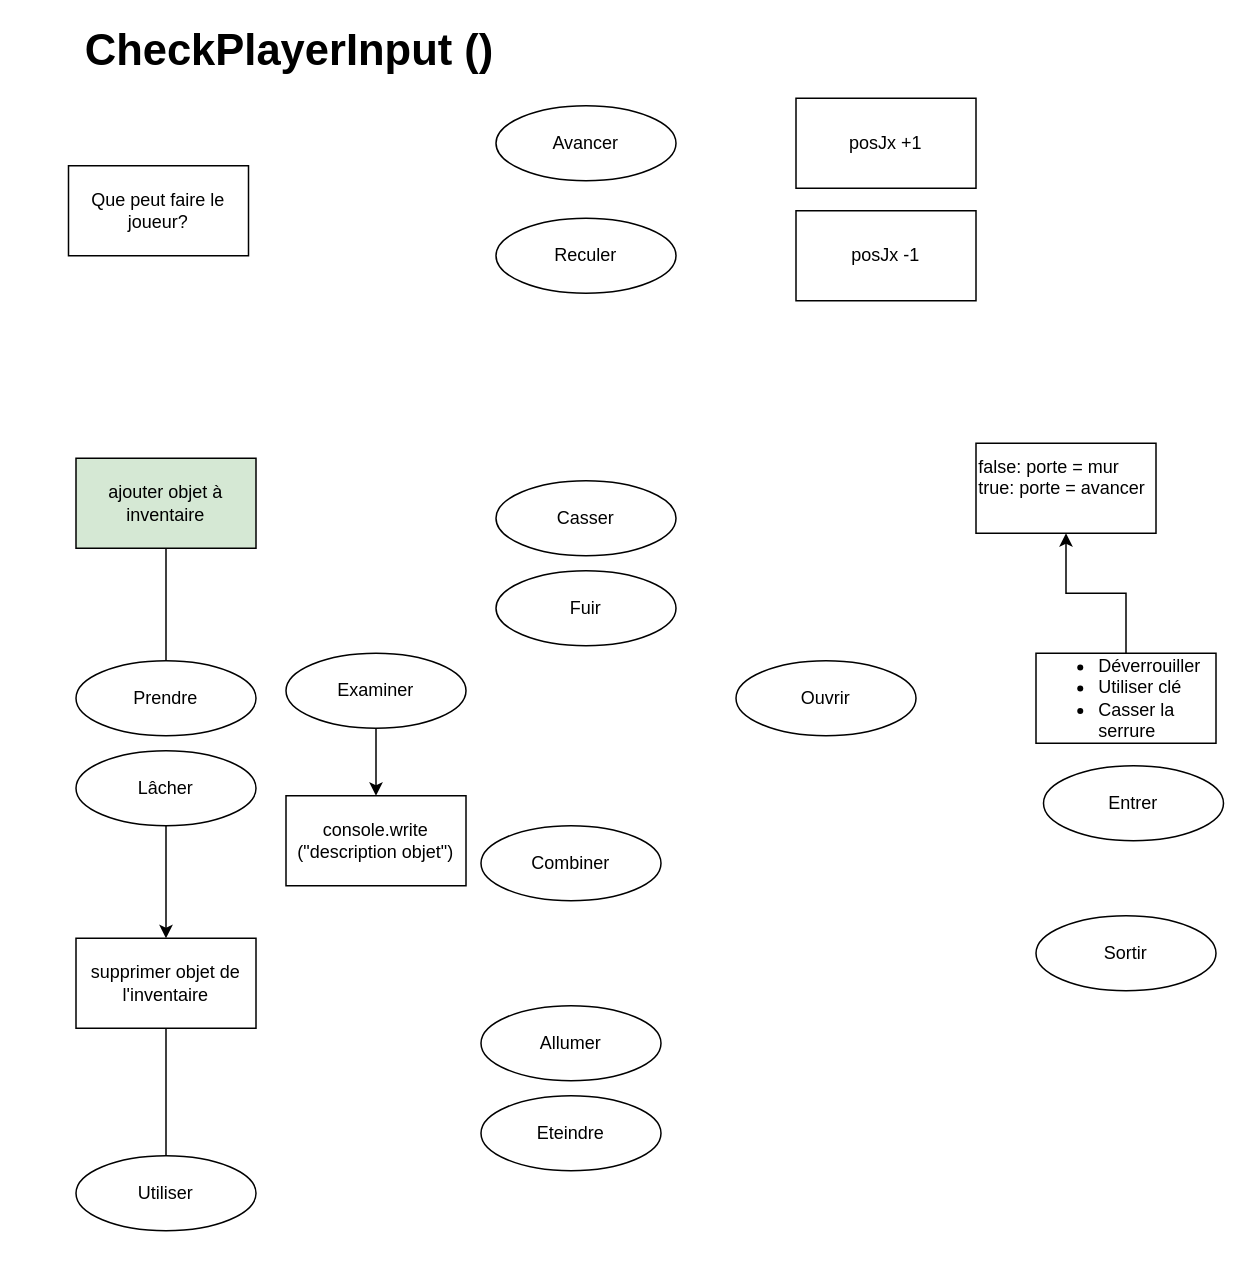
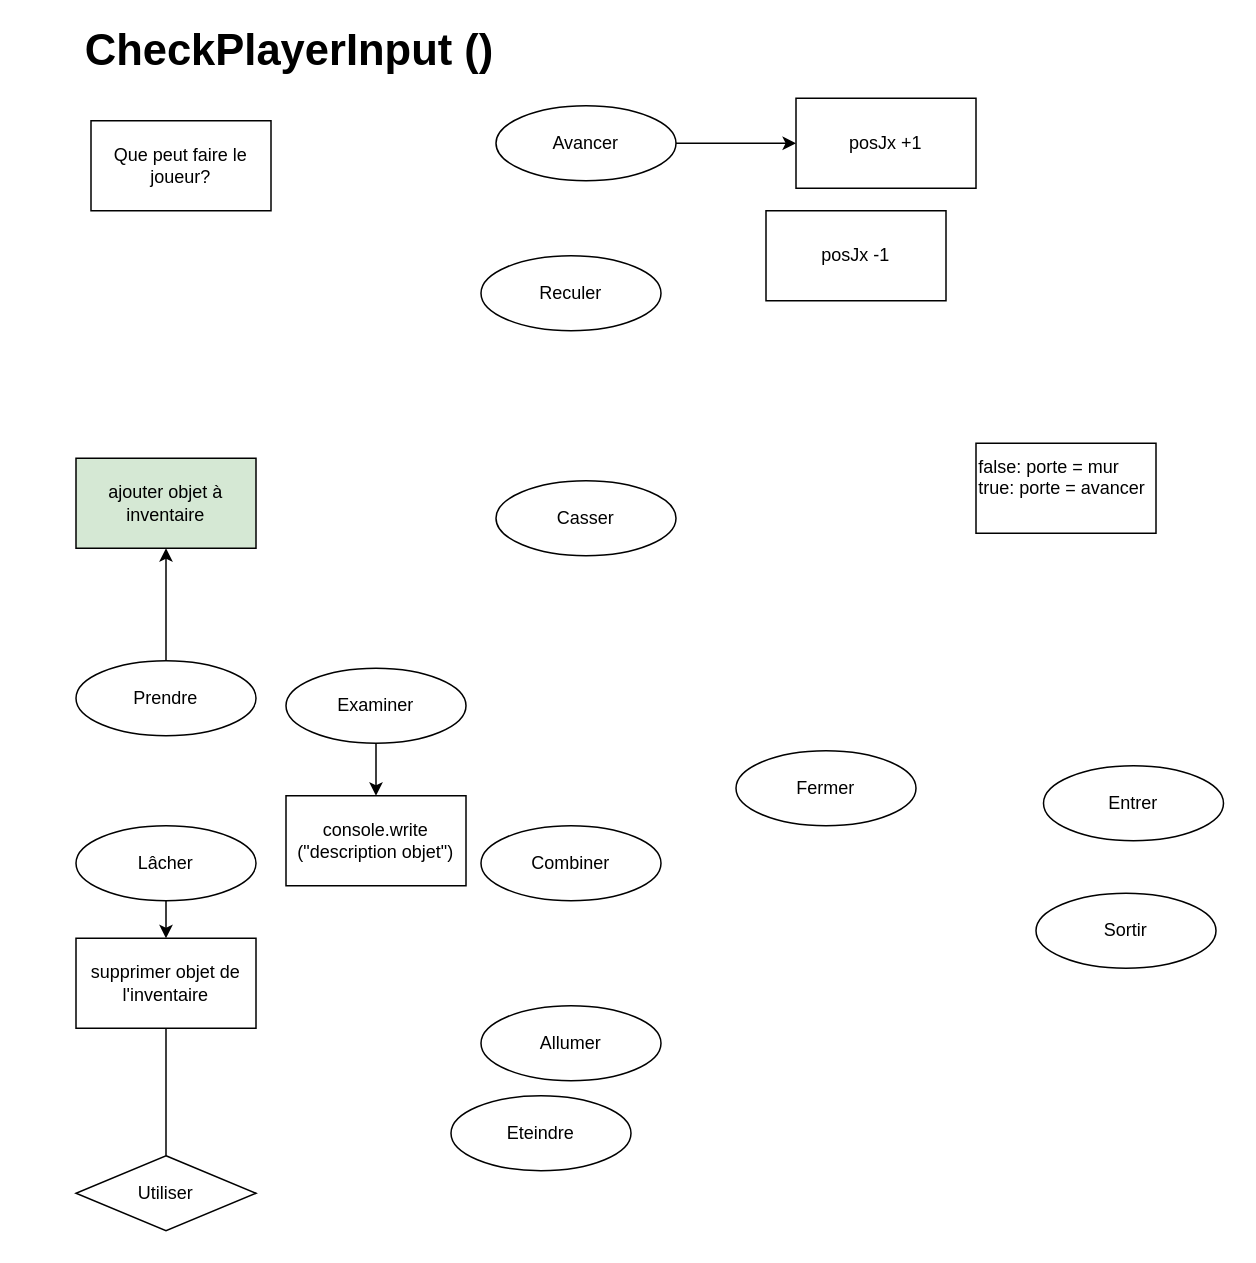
+ <mxCell id="3" value="" style="edgeStyle=orthogonalEdgeStyle;rounded=0;orthogonalLoop=1;jettySize=auto;html=1;" parent="1" source="4" target="22" edge="1"><mxGeometry relative="1" as="geometry" /></mxCell>
- <mxCell id="2" value="Que peut faire le joueur? " style="rounded=0;whiteSpace=wrap;html=1;" parent="1" vertex="1"><mxGeometry x="45" y="110" width="120" height="60" as="geometry" /></mxCell>
+ <mxCell id="2" value="Que peut faire le joueur? " style="rounded=0;whiteSpace=wrap;html=1;" parent="1" vertex="1"><mxGeometry x="60" y="80" width="120" height="60" as="geometry" /></mxCell>
- <mxCell id="5" value="Reculer" style="ellipse;whiteSpace=wrap;html=1;" parent="1" vertex="1"><mxGeometry x="330" y="145" width="120" height="50" as="geometry" /></mxCell>
+ <mxCell id="5" value="Reculer" style="ellipse;whiteSpace=wrap;html=1;" parent="1" vertex="1"><mxGeometry x="320" y="170" width="120" height="50" as="geometry" /></mxCell>
- <mxCell id="23" value="posJx -1" style="whiteSpace=wrap;html=1;" parent="1" vertex="1"><mxGeometry x="530" y="140" width="120" height="60" as="geometry" /></mxCell>
+ <mxCell id="23" value="posJx -1" style="whiteSpace=wrap;html=1;" parent="1" vertex="1"><mxGeometry x="510" y="140" width="120" height="60" as="geometry" /></mxCell>
- <mxCell id="12" value="" style="edgeStyle=orthogonalEdgeStyle;rounded=0;orthogonalLoop=1;jettySize=auto;html=1;endArrow=none;" parent="1" source="13" target="29" edge="1"><mxGeometry relative="1" as="geometry" /></mxCell>
+ <mxCell id="12" value="" style="edgeStyle=orthogonalEdgeStyle;rounded=0;orthogonalLoop=1;jettySize=auto;html=1;" parent="1" source="13" target="29" edge="1"><mxGeometry relative="1" as="geometry" /></mxCell>
- <mxCell id="24" value="" style="edgeStyle=orthogonalEdgeStyle;rounded=0;orthogonalLoop=1;jettySize=auto;html=1;" parent="1" source="25" target="28" edge="1"><mxGeometry relative="1" as="geometry" /></mxCell>
- <mxCell id="16" value="Fuir" style="ellipse;whiteSpace=wrap;html=1;" parent="1" vertex="1"><mxGeometry x="330" y="380" width="120" height="50" as="geometry" /></mxCell>
- <mxCell id="11" value="Examiner" style="ellipse;whiteSpace=wrap;html=1;" parent="1" vertex="1"><mxGeometry x="190" y="435" width="120" height="50" as="geometry" /></mxCell>
+ <mxCell id="11" value="Examiner" style="ellipse;whiteSpace=wrap;html=1;" parent="1" vertex="1"><mxGeometry x="190" y="445" width="120" height="50" as="geometry" /></mxCell>
- <mxCell id="18" value="&lt;div&gt;Ouvrir&lt;/div&gt;" style="ellipse;whiteSpace=wrap;html=1;" parent="1" vertex="1"><mxGeometry x="490" y="440" width="120" height="50" as="geometry" /></mxCell>
- <mxCell id="25" value="&lt;div align=&quot;left&quot;&gt;&lt;ul&gt;&lt;li&gt;Déverrouiller&lt;/li&gt;&lt;li&gt;Utiliser clé&lt;/li&gt;&lt;li&gt;Casser la serrure&lt;/li&gt;&lt;/ul&gt;&lt;/div&gt;" style="whiteSpace=wrap;html=1;align=left;" parent="1" vertex="1"><mxGeometry x="690" y="435" width="120" height="60" as="geometry" /></mxCell>
- <mxCell id="15" value="Lâcher" style="ellipse;whiteSpace=wrap;html=1;" parent="1" vertex="1"><mxGeometry x="50" y="500" width="120" height="50" as="geometry" /></mxCell>
+ <mxCell id="15" value="Lâcher" style="ellipse;whiteSpace=wrap;html=1;" parent="1" vertex="1"><mxGeometry x="50" y="550" width="120" height="50" as="geometry" /></mxCell>
+ <mxCell id="19" value="Fermer" style="ellipse;whiteSpace=wrap;html=1;" parent="1" vertex="1"><mxGeometry x="490" y="500" width="120" height="50" as="geometry" /></mxCell>
- <mxCell id="27" value="Sortir" style="ellipse;whiteSpace=wrap;html=1;" parent="1" vertex="1"><mxGeometry x="690" y="610" width="120" height="50" as="geometry" /></mxCell>
+ <mxCell id="27" value="Sortir" style="ellipse;whiteSpace=wrap;html=1;" parent="1" vertex="1"><mxGeometry x="690" y="595" width="120" height="50" as="geometry" /></mxCell>
- <mxCell id="21" value="Eteindre" style="ellipse;whiteSpace=wrap;html=1;" parent="1" vertex="1"><mxGeometry x="320" y="730" width="120" height="50" as="geometry" /></mxCell>
+ <mxCell id="21" value="Eteindre" style="ellipse;whiteSpace=wrap;html=1;" parent="1" vertex="1"><mxGeometry x="300" y="730" width="120" height="50" as="geometry" /></mxCell>
- <mxCell id="9" value="&lt;div&gt;Utiliser&lt;/div&gt;" style="ellipse;whiteSpace=wrap;html=1;" parent="1" vertex="1"><mxGeometry x="50" y="770" width="120" height="50" as="geometry" /></mxCell>
+ <mxCell id="9" value="&lt;div&gt;Utiliser&lt;/div&gt;" style="rhombus;whiteSpace=wrap;html=1;" parent="1" vertex="1"><mxGeometry x="50" y="770" width="120" height="50" as="geometry" /></mxCell>
